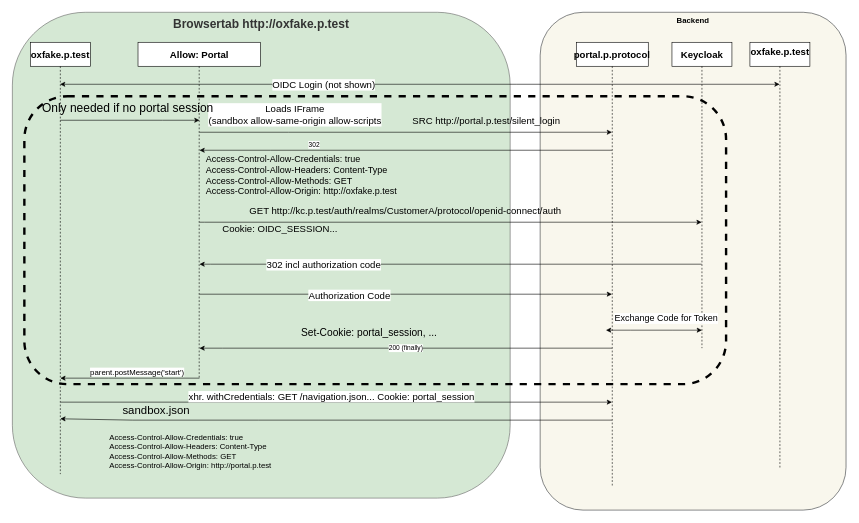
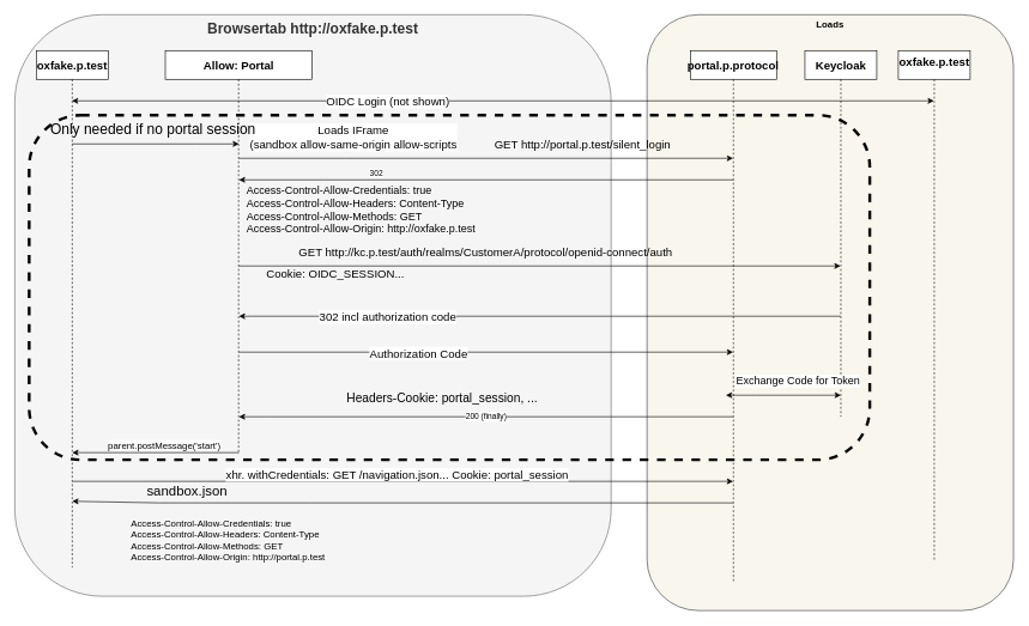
- <mxCell id="2" value="&lt;b style=&quot;font-size: 13px;&quot;&gt;&lt;font style=&quot;font-size: 13px;&quot;&gt;Backend&lt;/font&gt;&lt;/b&gt;" style="rounded=1;whiteSpace=wrap;html=1;fontSize=13;align=center;verticalAlign=top;fillColor=#f9f7ed;strokeColor=#36393d;arcSize=14;" parent="1" vertex="1"><mxGeometry x="900" y="20" width="510" height="830" as="geometry" /></mxCell>
+ <mxCell id="2" value="&lt;b style=&quot;font-size: 13px;&quot;&gt;&lt;font style=&quot;font-size: 13px;&quot;&gt;Loads&lt;/font&gt;&lt;/b&gt;" style="rounded=1;whiteSpace=wrap;html=1;fontSize=13;align=center;verticalAlign=top;fillColor=#f9f7ed;strokeColor=#36393d;arcSize=14;" parent="1" vertex="1"><mxGeometry x="900" y="20" width="510" height="830" as="geometry" /></mxCell>
- <mxCell id="17" value="SRC http://portal.p.test/silent_login" style="text;html=1;align=center;verticalAlign=middle;resizable=0;points=[];autosize=1;strokeColor=none;fillColor=none;fontSize=16;" parent="1" vertex="1"><mxGeometry x="680" y="190" width="260" height="20" as="geometry" /></mxCell>
+ <mxCell id="17" value="GET http://portal.p.test/silent_login" style="text;html=1;align=center;verticalAlign=middle;resizable=0;points=[];autosize=1;strokeColor=none;fillColor=none;fontSize=16;" parent="1" vertex="1"><mxGeometry x="680" y="190" width="260" height="20" as="geometry" /></mxCell>
- <mxCell id="3" value="&lt;font size=&quot;1&quot;&gt;&lt;b style=&quot;font-size: 20px&quot;&gt;Browsertab http://oxfake.p.test&lt;/b&gt;&lt;/font&gt;" style="rounded=1;whiteSpace=wrap;html=1;align=center;fillColor=#d5e8d4;fontColor=#333333;strokeColor=#666666;verticalAlign=top;" parent="1" vertex="1"><mxGeometry y="20" width="830" height="810" as="geometry" x="20" /></mxCell>
+ <mxCell id="3" value="&lt;font size=&quot;1&quot;&gt;&lt;b style=&quot;font-size: 20px&quot;&gt;Browsertab http://oxfake.p.test&lt;/b&gt;&lt;/font&gt;" style="rounded=1;whiteSpace=wrap;html=1;align=center;fillColor=#f5f5f5;fontColor=#333333;strokeColor=#666666;verticalAlign=top;" parent="1" vertex="1"><mxGeometry y="20" width="830" height="810" as="geometry" x="20" /></mxCell>
- <mxCell id="25" value="&lt;font style=&quot;font-size: 17px&quot;&gt;Set-Cookie: portal_session, ...&lt;br&gt;&lt;br&gt;&lt;/font&gt;" style="text;html=1;strokeColor=none;fillColor=none;align=center;verticalAlign=middle;whiteSpace=wrap;rounded=0;fontSize=13;" parent="1" vertex="1"><mxGeometry x="380" y="550" width="470" height="30" as="geometry" /></mxCell>
+ <mxCell id="25" value="&lt;font style=&quot;font-size: 17px&quot;&gt;Headers-Cookie: portal_session, ...&lt;br&gt;&lt;br&gt;&lt;/font&gt;" style="text;html=1;strokeColor=none;fillColor=none;align=center;verticalAlign=middle;whiteSpace=wrap;rounded=0;fontSize=13;" parent="1" vertex="1"><mxGeometry x="380" y="550" width="470" height="30" as="geometry" /></mxCell>
